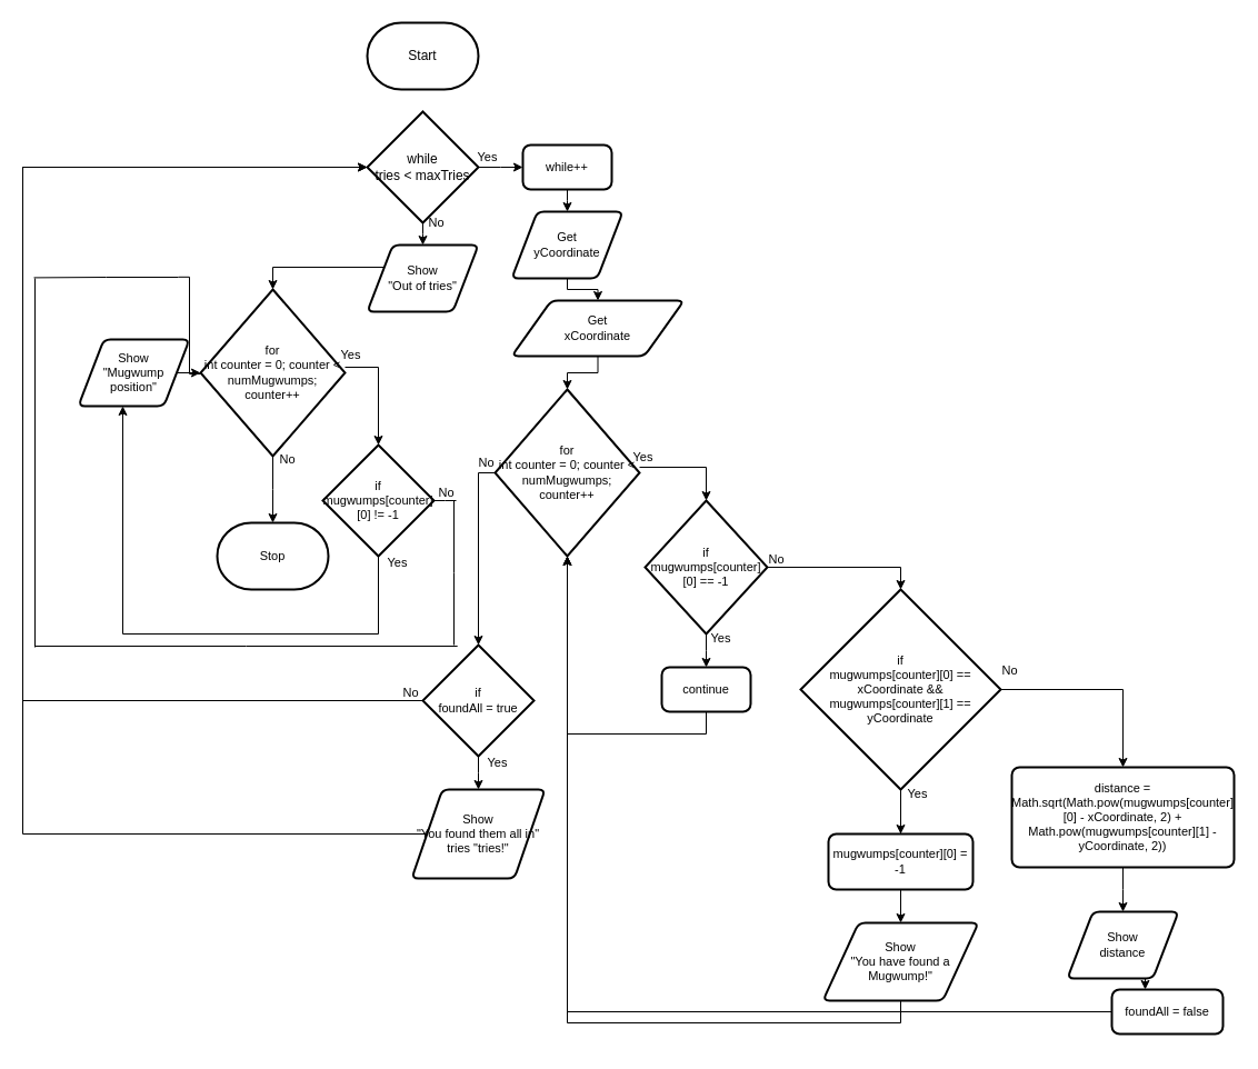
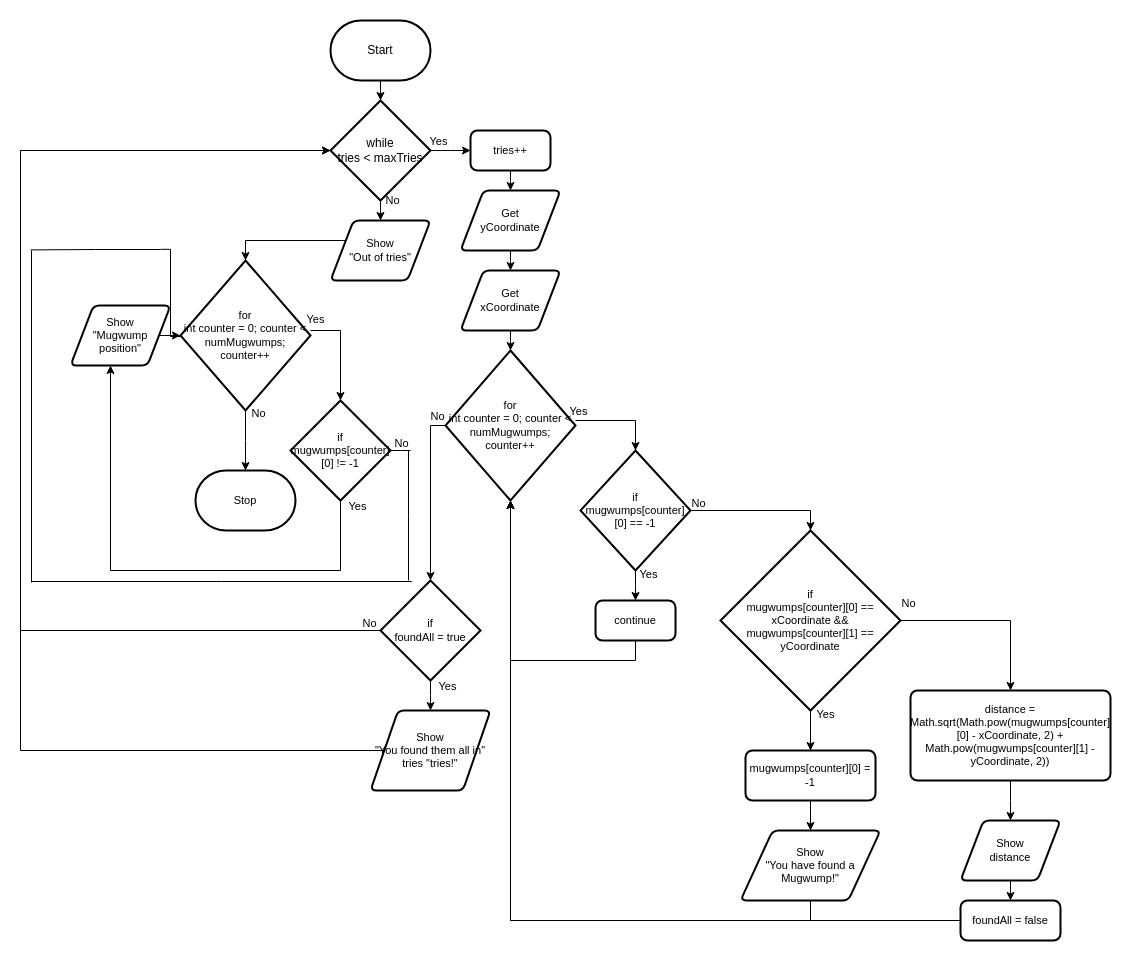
+ <mxCell id="2" style="edgeStyle=elbowEdgeStyle;html=1;elbow=vertical;rounded=0;" edge="1" parent="1" source="3" target="6"><mxGeometry relative="1" as="geometry" /></mxCell>
- <mxCell id="8" value="while++" style="rounded=1;whiteSpace=wrap;html=1;absoluteArcSize=1;arcSize=14;strokeWidth=2;fontFamily=Helvetica;fontSize=11;fontColor=default;" vertex="1" parent="1"><mxGeometry x="470" y="130" width="80" height="40" as="geometry" /></mxCell>
+ <mxCell id="8" value="tries++" style="rounded=1;whiteSpace=wrap;html=1;absoluteArcSize=1;arcSize=14;strokeWidth=2;fontFamily=Helvetica;fontSize=11;fontColor=default;" vertex="1" parent="1"><mxGeometry x="470" y="130" width="80" height="40" as="geometry" /></mxCell>
- <mxCell id="10" value="Get&lt;br&gt;xCoordinate" style="shape=parallelogram;html=1;strokeWidth=2;perimeter=parallelogramPerimeter;whiteSpace=wrap;rounded=1;arcSize=12;size=0.23;fontFamily=Helvetica;fontSize=11;fontColor=default;" vertex="1" parent="1"><mxGeometry x="460" y="270" width="155" height="50" as="geometry" /></mxCell>
+ <mxCell id="10" value="Get&lt;br&gt;xCoordinate" style="shape=parallelogram;html=1;strokeWidth=2;perimeter=parallelogramPerimeter;whiteSpace=wrap;rounded=1;arcSize=12;size=0.23;fontFamily=Helvetica;fontSize=11;fontColor=default;" vertex="1" parent="1"><mxGeometry x="460" y="270" width="100" height="60" as="geometry" /></mxCell>
- <mxCell id="33" value="foundAll = false" style="rounded=1;whiteSpace=wrap;html=1;absoluteArcSize=1;arcSize=14;strokeWidth=2;fontFamily=Helvetica;fontSize=11;fontColor=default;" vertex="1" parent="1"><mxGeometry x="1000" y="890" width="100" height="40" as="geometry" /></mxCell>
+ <mxCell id="33" value="foundAll = false" style="rounded=1;whiteSpace=wrap;html=1;absoluteArcSize=1;arcSize=14;strokeWidth=2;fontFamily=Helvetica;fontSize=11;fontColor=default;" vertex="1" parent="1"><mxGeometry x="960" y="900" width="100" height="40" as="geometry" /></mxCell>
